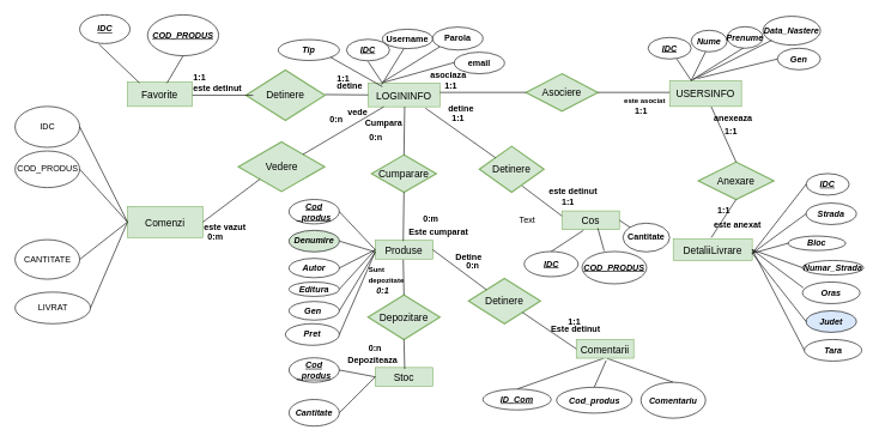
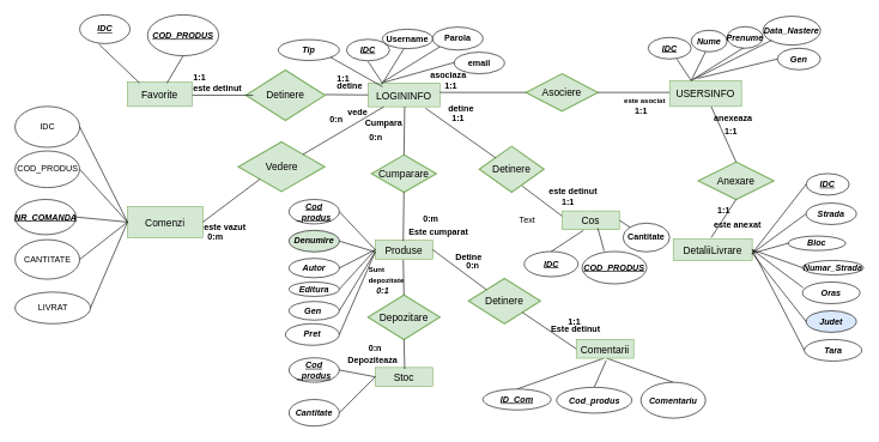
+ <mxCell id="120" value="&lt;b&gt;&lt;i&gt;&lt;u&gt;NR_COMANDA&lt;/u&gt;&lt;/i&gt;&lt;/b&gt;" style="ellipse;whiteSpace=wrap;html=1;" vertex="1" parent="1"><mxGeometry x="20.5" y="277" width="85" height="49" as="geometry" /></mxCell>
+ <mxCell id="125" value="" style="endArrow=none;html=1;entryX=1;entryY=0.5;entryDx=0;entryDy=0;exitX=0;exitY=0.5;exitDx=0;exitDy=0;" edge="1" parent="1" source="119" target="120"><mxGeometry width="50" height="50" relative="1" as="geometry"><mxPoint x="232" y="289" as="sourcePoint" /><mxPoint x="282" y="239" as="targetPoint" /></mxGeometry></mxCell>
